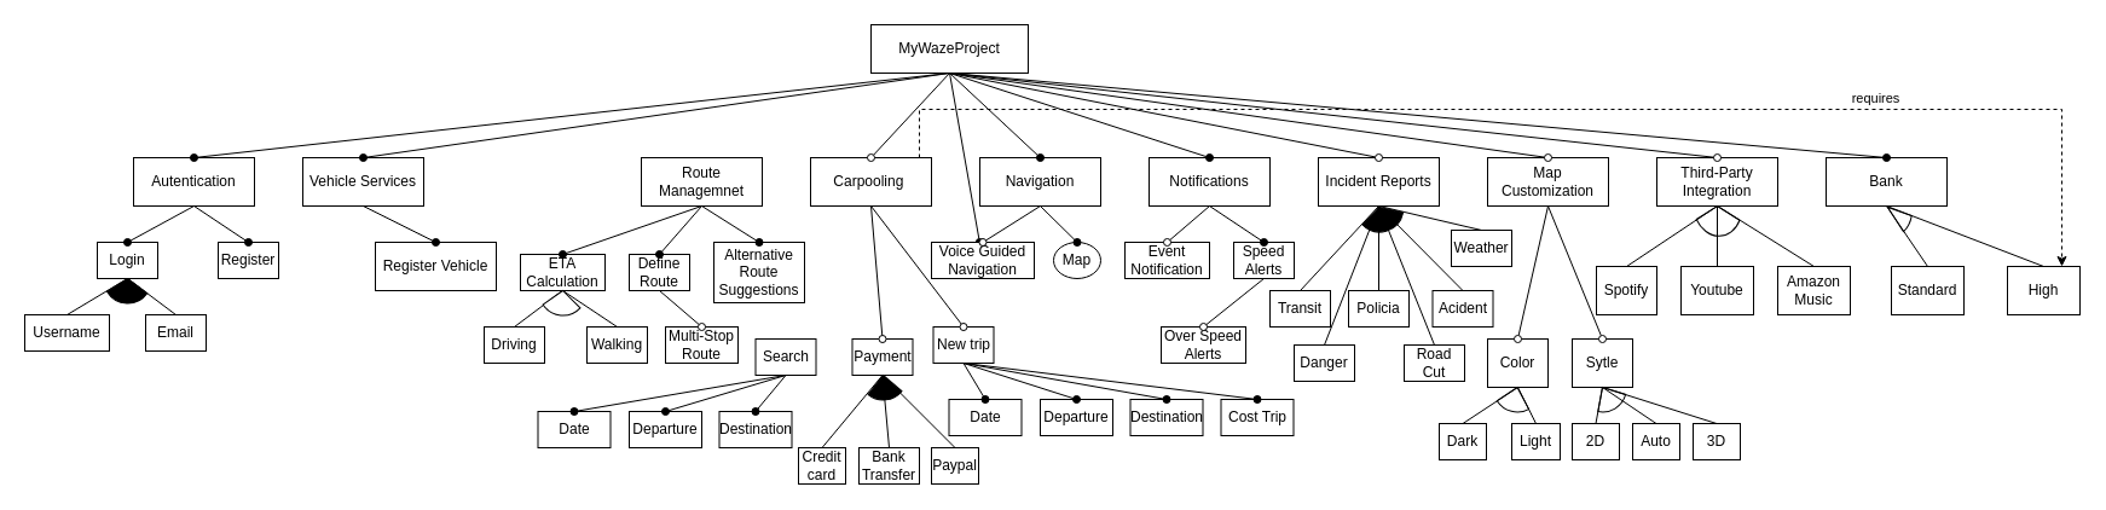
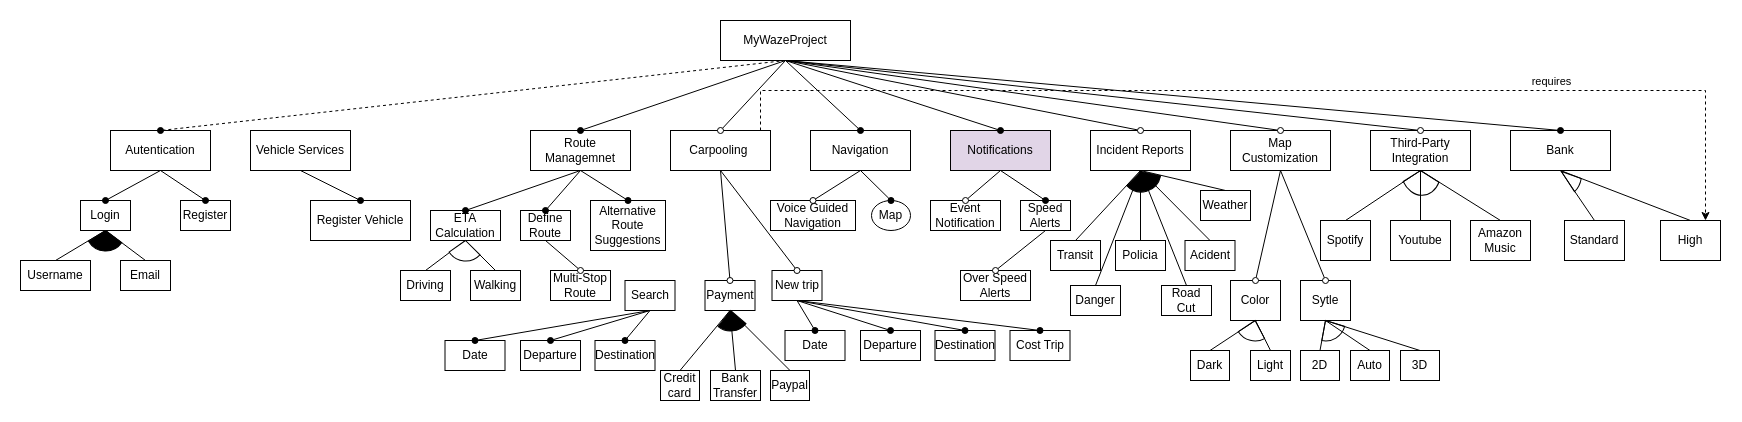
- <mxCell id="5" style="rounded=0;orthogonalLoop=1;jettySize=auto;html=1;exitX=0.5;exitY=1;exitDx=0;exitDy=0;entryX=0.5;entryY=0;entryDx=0;entryDy=0;endArrow=oval;endFill=1;endFillColor=light-dark(#000000,#000000);" parent="1" source="6" target="3" edge="1"><mxGeometry relative="1" as="geometry" /></mxCell>
- <mxCell id="4" style="rounded=0;orthogonalLoop=1;jettySize=auto;html=1;exitX=0.5;exitY=1;exitDx=0;exitDy=0;entryX=0.5;entryY=0;entryDx=0;entryDy=0;endArrow=oval;endFill=1;shadow=0;endFillColor=light-dark(#000000,#000000);" parent="1" source="6" target="2" edge="1"><mxGeometry relative="1" as="geometry" /></mxCell>
+ <mxCell id="4" style="rounded=0;orthogonalLoop=1;jettySize=auto;html=1;exitX=0.5;exitY=1;exitDx=0;exitDy=0;entryX=0.5;entryY=0;entryDx=0;entryDy=0;endArrow=oval;endFill=1;shadow=0;endFillColor=light-dark(#000000,#000000);dashed=1;" parent="1" source="6" target="2" edge="1"><mxGeometry relative="1" as="geometry" /></mxCell>
- <mxCell id="25" style="rounded=0;orthogonalLoop=1;jettySize=auto;html=1;exitX=0.5;exitY=1;exitDx=0;exitDy=0;endArrow=oval;endFill=1;endFillColor=light-dark(#000000,#000000);" parent="1" source="6" target="64" edge="1"><mxGeometry relative="1" as="geometry" /></mxCell>
+ <mxCell id="25" style="rounded=0;orthogonalLoop=1;jettySize=auto;html=1;exitX=0.5;exitY=1;exitDx=0;exitDy=0;endArrow=oval;endFill=1;entryX=0.5;entryY=0;entryDx=0;entryDy=0;endFillColor=light-dark(#000000,#000000);" parent="1" source="6" target="7" edge="1"><mxGeometry relative="1" as="geometry" /></mxCell>
- <mxCell id="12" value="Notifications" style="rounded=0;whiteSpace=wrap;html=1;" parent="1" vertex="1"><mxGeometry x="950" y="130" width="100" height="40" as="geometry" /></mxCell>
+ <mxCell id="12" value="Notifications" style="rounded=0;whiteSpace=wrap;html=1;fillColor=#e1d5e7;" parent="1" vertex="1"><mxGeometry x="950" y="130" width="100" height="40" as="geometry" /></mxCell>
- <mxCell id="75" value="Walking" style="rounded=0;whiteSpace=wrap;html=1;" parent="1" vertex="1"><mxGeometry x="485" y="270" width="50" height="30" as="geometry" /></mxCell>
+ <mxCell id="75" value="Walking" style="rounded=0;whiteSpace=wrap;html=1;" parent="1" vertex="1"><mxGeometry x="470" y="270" width="50" height="30" as="geometry" /></mxCell>
